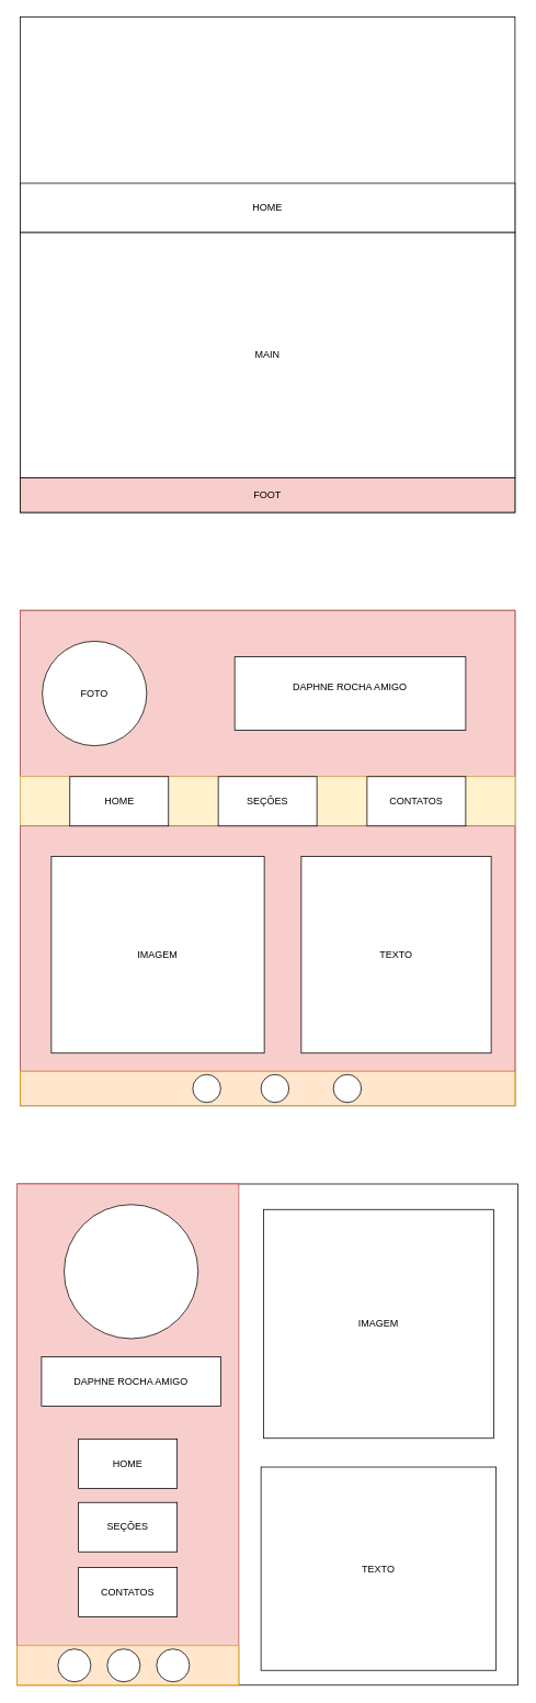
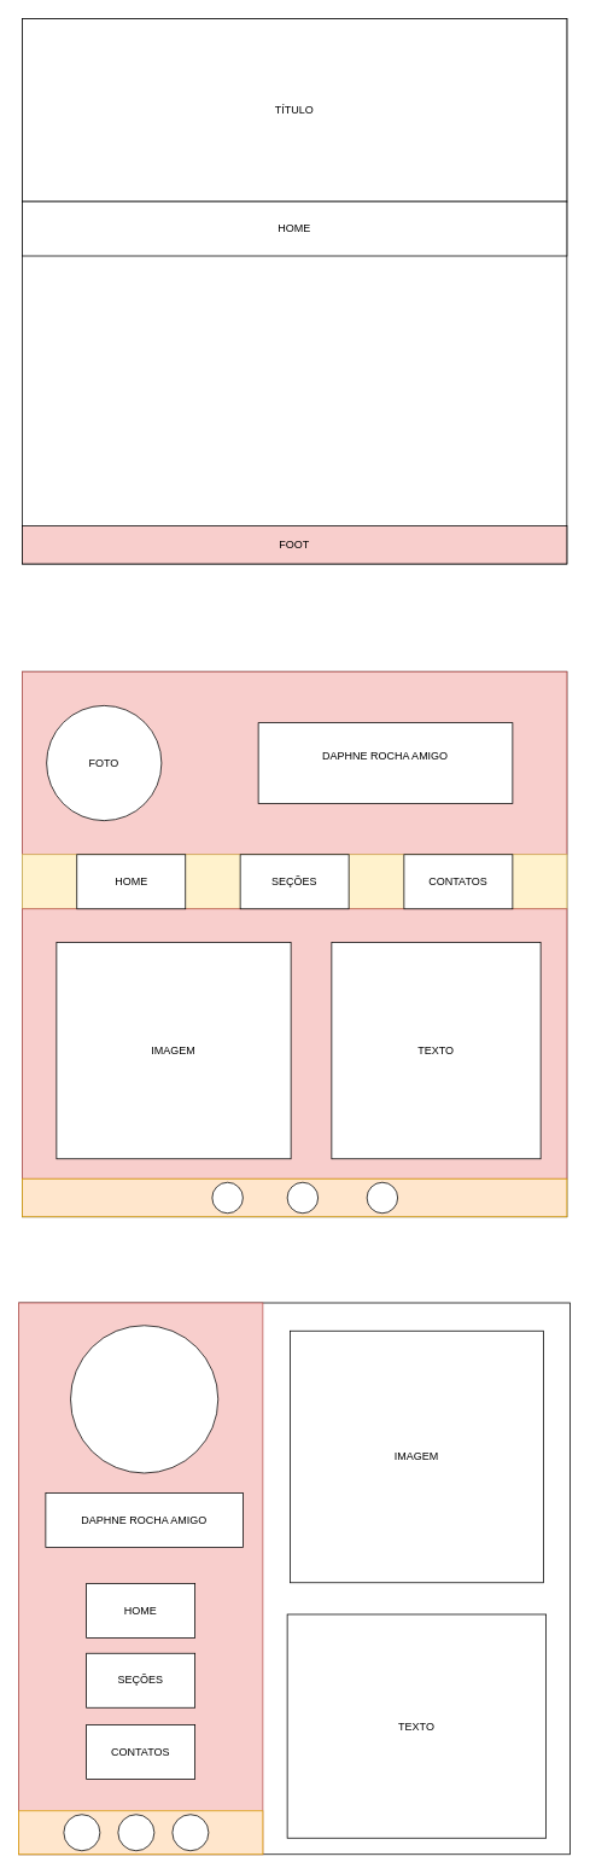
+ <mxCell id="3" value="TÍTULO" style="rounded=0;whiteSpace=wrap;html=1;" vertex="1" parent="1"><mxGeometry x="24" y="20" width="602" height="202" as="geometry" /></mxCell>
- <mxCell id="5" value="MAIN" style="rounded=0;whiteSpace=wrap;html=1;" vertex="1" parent="1"><mxGeometry x="24" y="282" width="602" height="298" as="geometry" /></mxCell>
